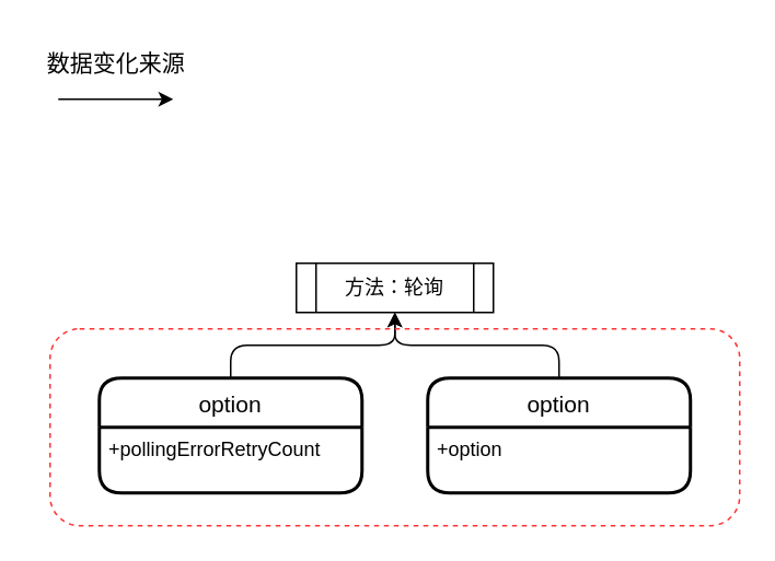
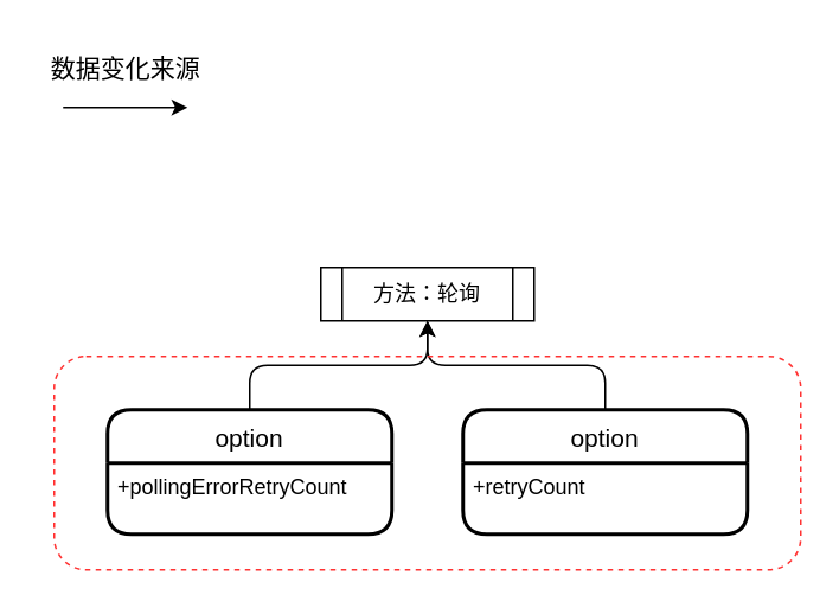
- <mxCell id="2" value="&lt;span&gt;方法：轮询&lt;/span&gt;" style="shape=process;whiteSpace=wrap;html=1;backgroundOutline=1;" parent="1" vertex="1"><mxGeometry x="180" y="160" width="120" height="30" as="geometry" /></mxCell>
+ <mxCell id="2" value="&lt;span&gt;方法：轮询&lt;/span&gt;" style="shape=process;whiteSpace=wrap;html=1;backgroundOutline=1;" parent="1" vertex="1"><mxGeometry x="180" y="150" width="120" height="30" as="geometry" /></mxCell>
- <mxCell id="8" value="+option" style="align=left;strokeColor=none;fillColor=none;spacingLeft=4;fontSize=12;verticalAlign=top;resizable=0;rotatable=0;part=1;" parent="7" vertex="1"><mxGeometry y="30" width="160" height="40" as="geometry" /></mxCell>
+ <mxCell id="8" value="+retryCount" style="align=left;strokeColor=none;fillColor=none;spacingLeft=4;fontSize=12;verticalAlign=top;resizable=0;rotatable=0;part=1;" parent="7" vertex="1"><mxGeometry y="30" width="160" height="40" as="geometry" /></mxCell>
